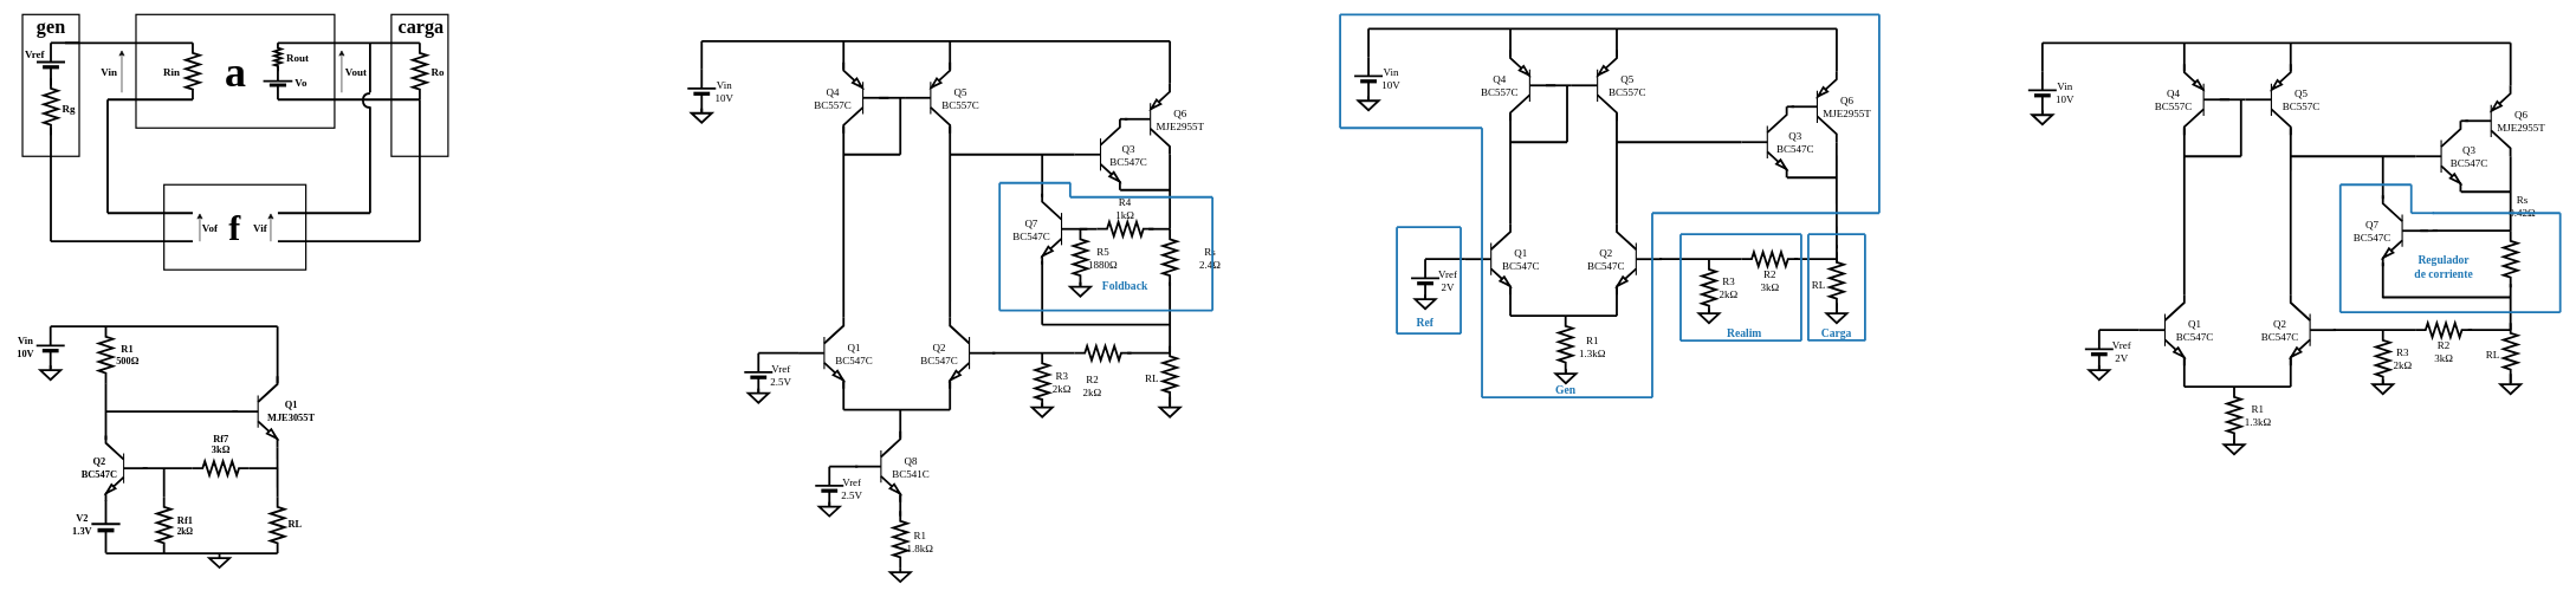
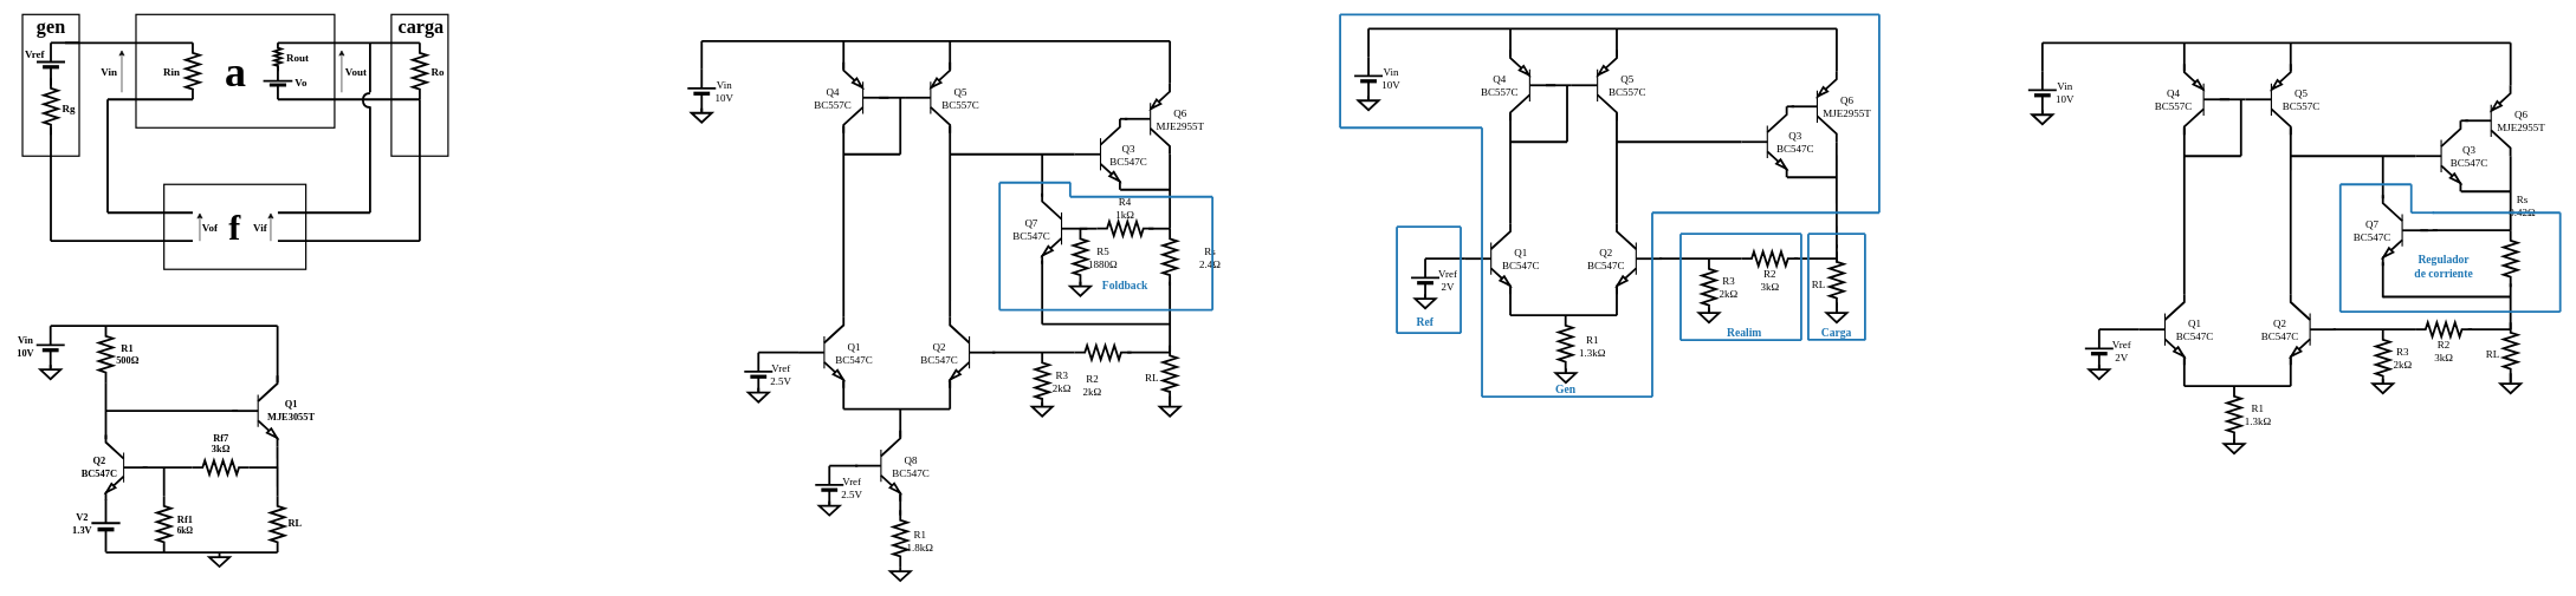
- <mxCell id="131" value="Q8&lt;div&gt;BC541C&lt;/div&gt;" style="text;html=1;align=center;verticalAlign=middle;whiteSpace=wrap;rounded=0;fontFamily=Times New Roman;fontSize=15;" parent="1" vertex="1"><mxGeometry x="1248" y="642.5" width="70" height="30" as="geometry" /></mxCell>
+ <mxCell id="131" value="Q8&lt;div&gt;BC547C&lt;/div&gt;" style="text;html=1;align=center;verticalAlign=middle;whiteSpace=wrap;rounded=0;fontFamily=Times New Roman;fontSize=15;" parent="1" vertex="1"><mxGeometry x="1248" y="642.5" width="70" height="30" as="geometry" /></mxCell>
- <mxCell id="66" value="&lt;font face=&quot;Comic Sans MS&quot;&gt;2kΩ&lt;/font&gt;" style="rounded=0;whiteSpace=wrap;html=1;fillColor=none;strokeColor=none;fontStyle=1" parent="1" vertex="1"><mxGeometry x="250" y="740" width="20" height="20" as="geometry" /></mxCell>
+ <mxCell id="66" value="&lt;font face=&quot;Comic Sans MS&quot;&gt;6kΩ&lt;/font&gt;" style="rounded=0;whiteSpace=wrap;html=1;fillColor=none;strokeColor=none;fontStyle=1" parent="1" vertex="1"><mxGeometry x="250" y="740" width="20" height="20" as="geometry" /></mxCell>
